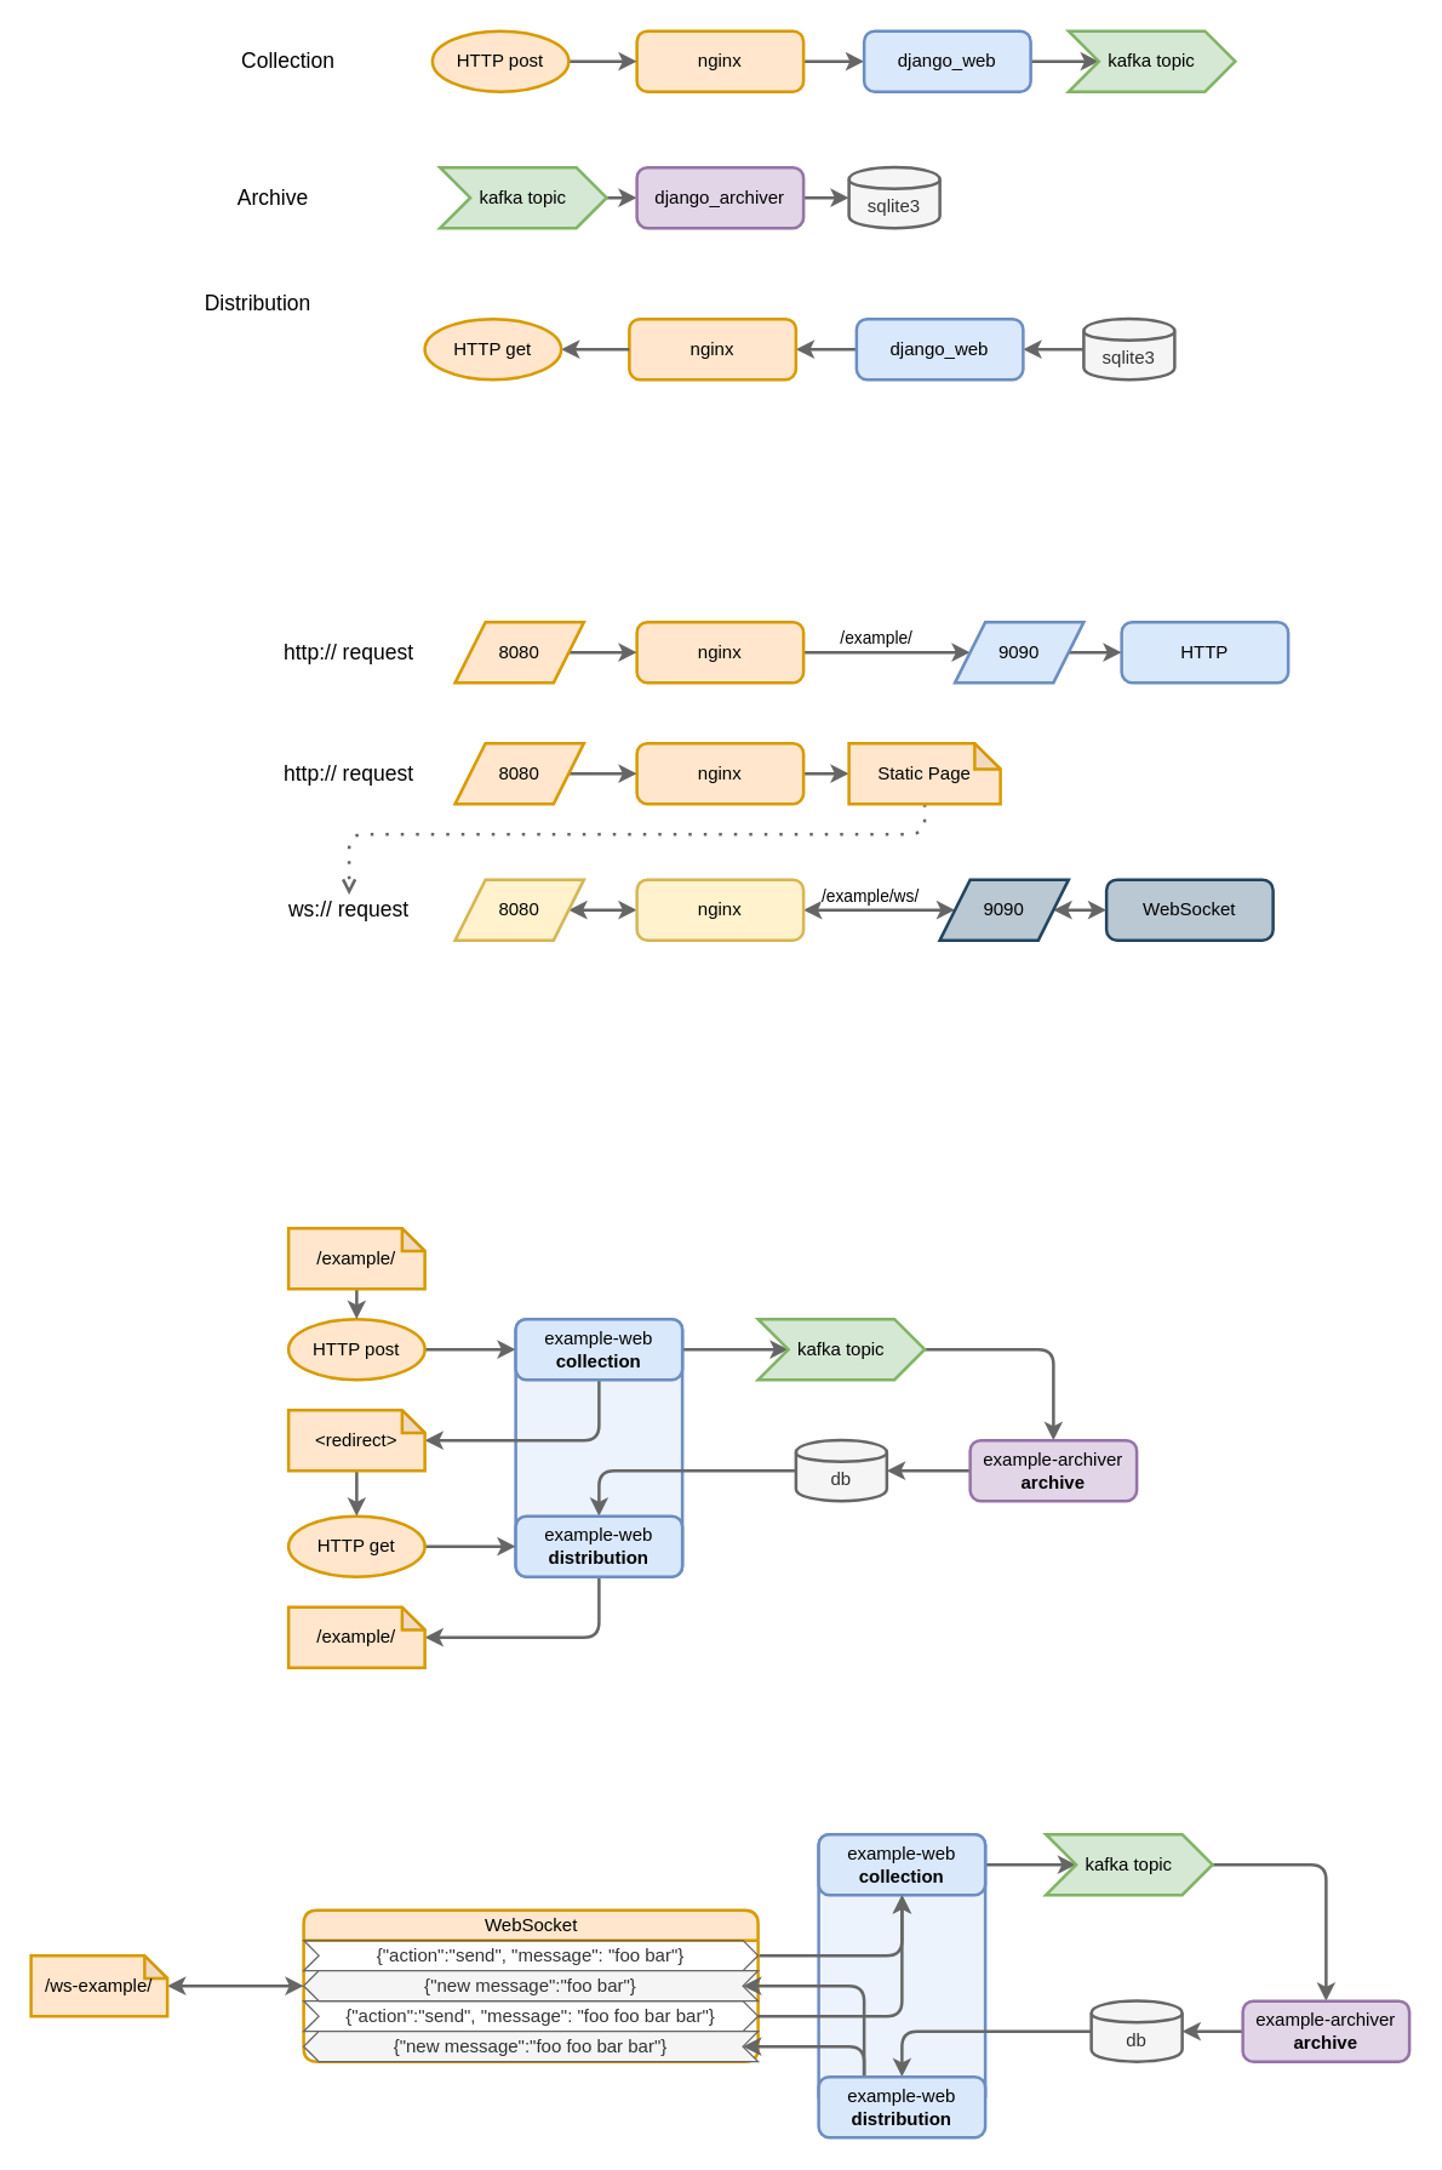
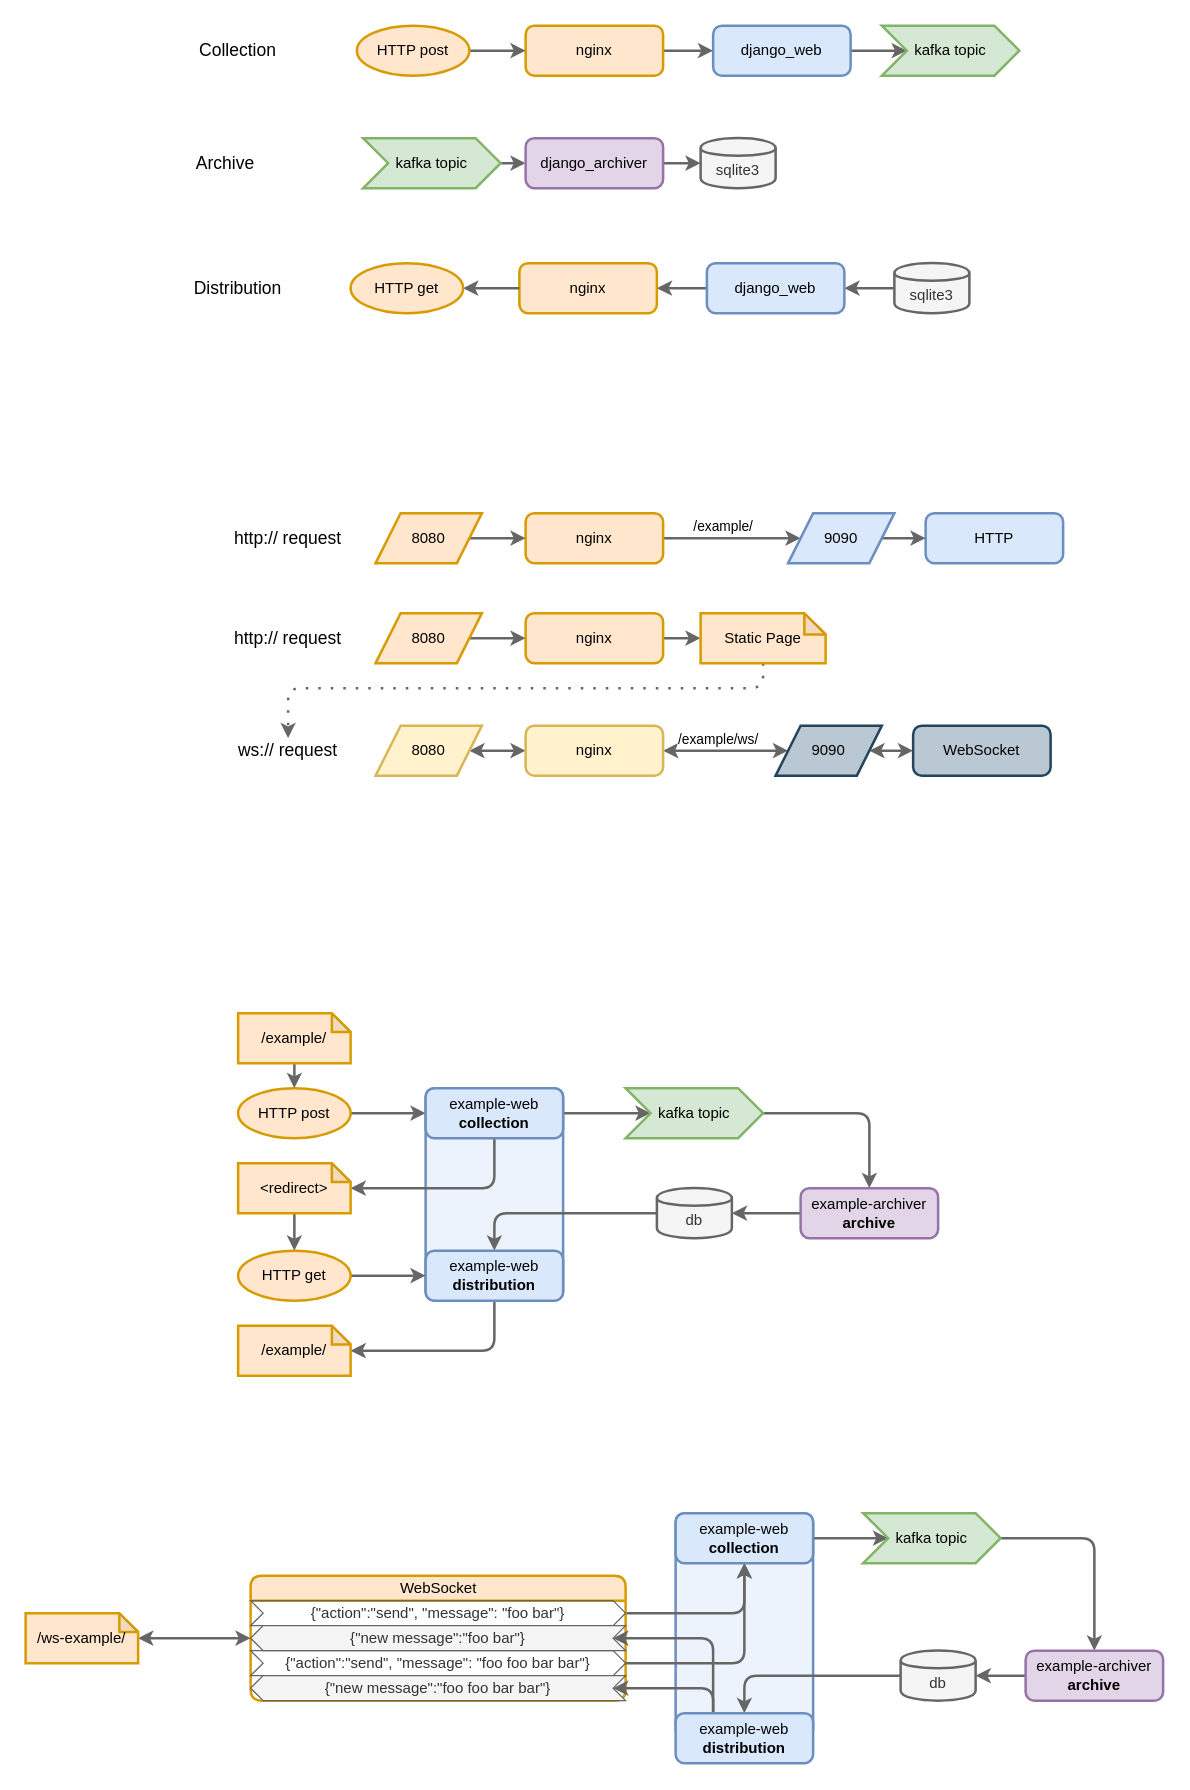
- <mxCell id="49" value="Distribution" style="text;html=1;strokeColor=none;fillColor=none;align=center;verticalAlign=middle;whiteSpace=wrap;rounded=0;fontSize=14;" parent="1" vertex="1"><mxGeometry x="120" y="190" width="100" height="20" as="geometry" /></mxCell>
+ <mxCell id="49" value="Distribution" style="text;html=1;strokeColor=none;fillColor=none;align=center;verticalAlign=middle;whiteSpace=wrap;rounded=0;fontSize=14;" parent="1" vertex="1"><mxGeometry x="140" y="220" width="100" height="20" as="geometry" /></mxCell>
- <mxCell id="19" style="edgeStyle=orthogonalEdgeStyle;orthogonalLoop=1;jettySize=auto;html=1;fontSize=14;strokeColor=#666666;strokeWidth=2;fillColor=#f5f5f5;dashed=1;dashPattern=1 4;exitX=0.5;exitY=1;exitDx=0;exitDy=0;exitPerimeter=0;endArrow=open;" parent="1" source="20" target="26" edge="1"><mxGeometry relative="1" as="geometry"><Array as="points"><mxPoint x="610" y="550" /><mxPoint y="550" x="230" /></Array></mxGeometry></mxCell>
+ <mxCell id="19" style="edgeStyle=orthogonalEdgeStyle;orthogonalLoop=1;jettySize=auto;html=1;fontSize=14;strokeColor=#666666;strokeWidth=2;fillColor=#f5f5f5;dashed=1;dashPattern=1 4;exitX=0.5;exitY=1;exitDx=0;exitDy=0;exitPerimeter=0;" parent="1" source="20" target="26" edge="1"><mxGeometry relative="1" as="geometry"><Array as="points"><mxPoint x="610" y="550" /><mxPoint y="550" x="230" /></Array></mxGeometry></mxCell>
